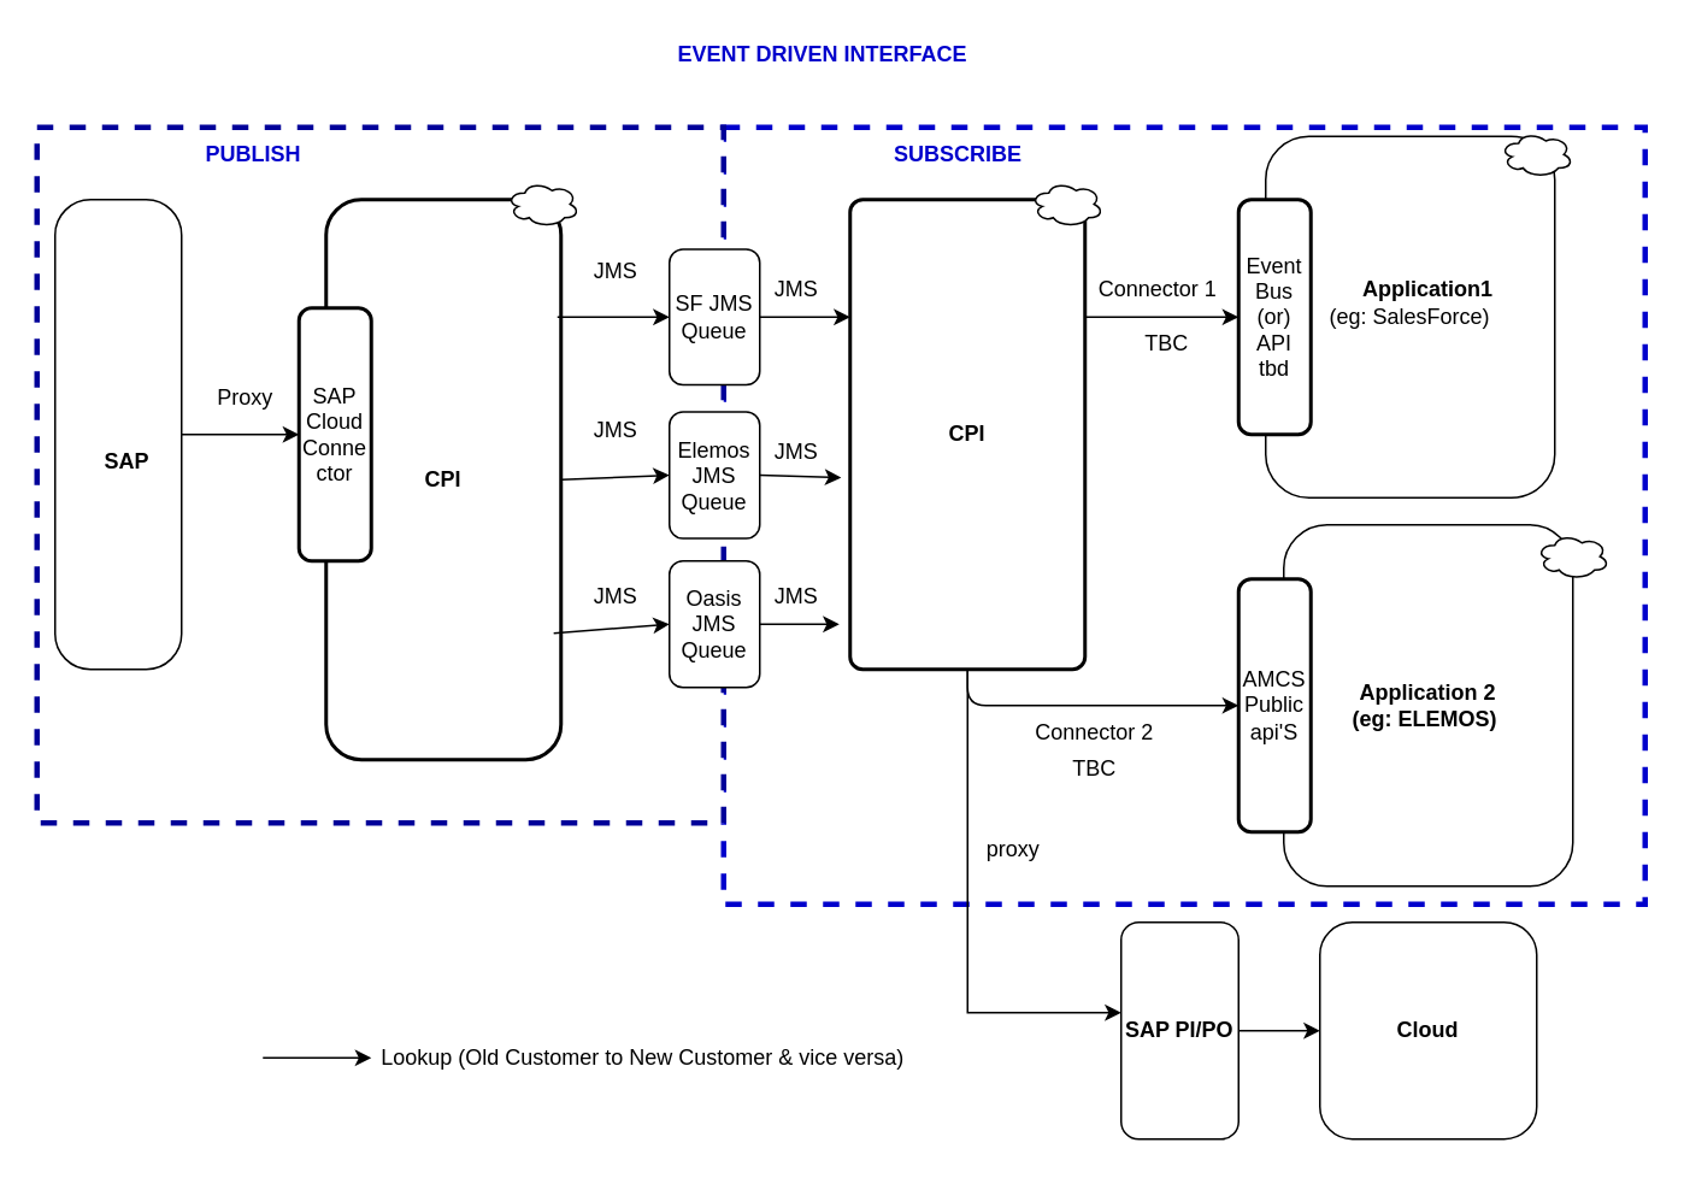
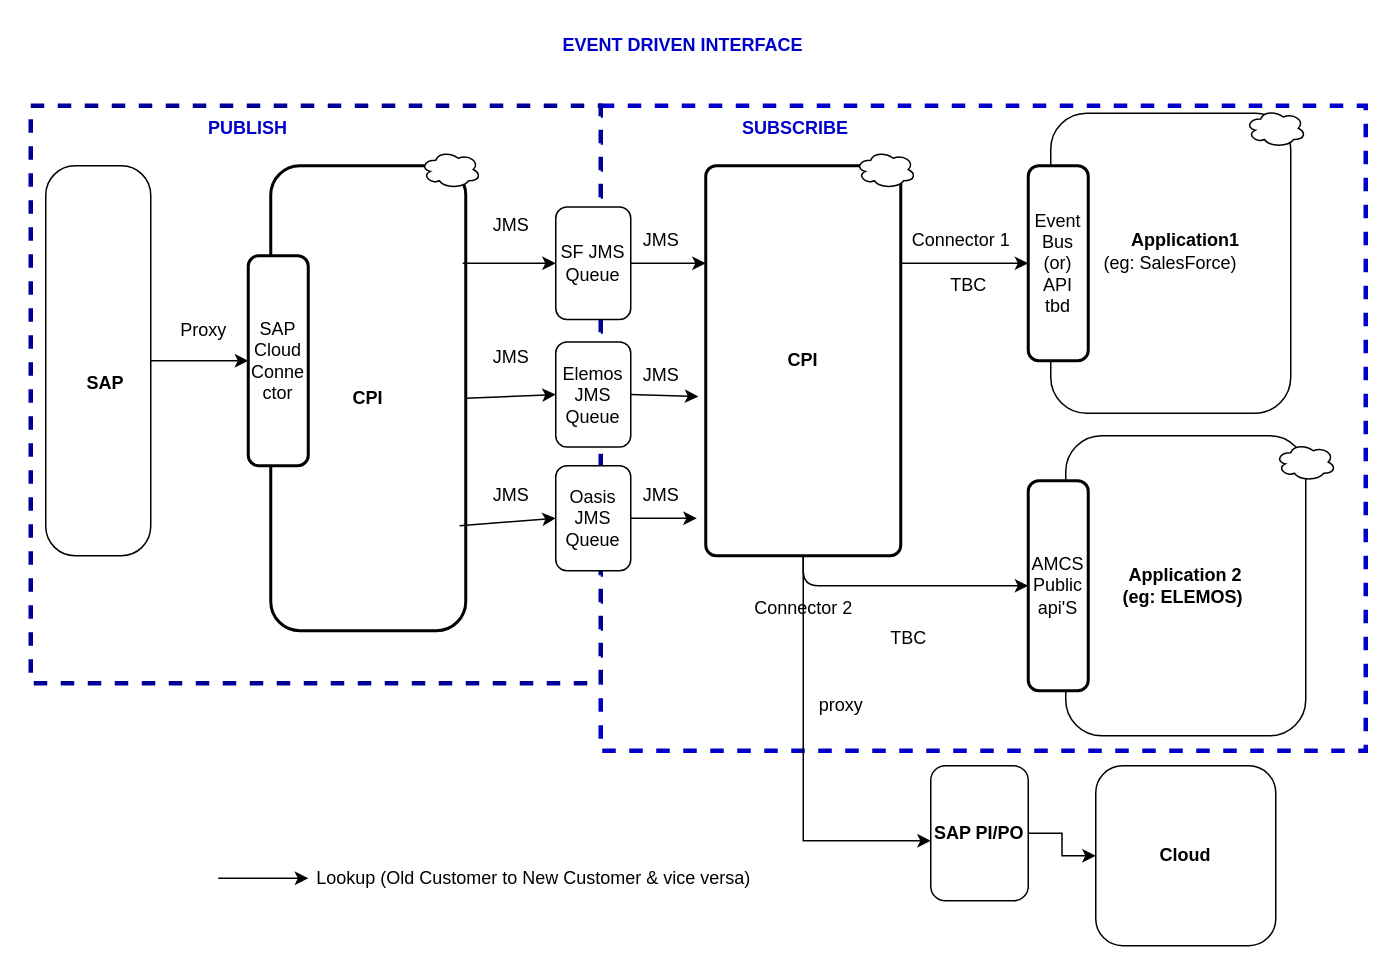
- <mxCell id="24" value="PUBLISH" style="text;html=1;strokeColor=none;fillColor=none;align=center;verticalAlign=middle;whiteSpace=wrap;rounded=0;dashed=1;fontColor=#0000CC;fontStyle=1" parent="2" vertex="1"><mxGeometry x="100" y="5" width="40" height="20" as="geometry" /></mxCell>
+ <mxCell id="24" value="PUBLISH" style="text;html=1;strokeColor=none;fillColor=none;align=center;verticalAlign=middle;whiteSpace=wrap;rounded=0;dashed=1;fontColor=#0000CC;fontStyle=1" parent="2" vertex="1"><mxGeometry x="125" y="5" width="40" height="20" as="geometry" /></mxCell>
- <mxCell id="21" value="Connector 2" style="text;html=1;align=center;verticalAlign=middle;resizable=0;points=[];autosize=1;" parent="2" vertex="1"><mxGeometry x="545" y="325" width="80" height="20" as="geometry" /></mxCell>
+ <mxCell id="21" value="Connector 2" style="text;html=1;align=center;verticalAlign=middle;resizable=0;points=[];autosize=1;" parent="2" vertex="1"><mxGeometry x="475" y="325" width="80" height="20" as="geometry" /></mxCell>
- <mxCell id="42" value="&lt;b&gt;SAP PI/PO&lt;/b&gt;" style="whiteSpace=wrap;html=1;rounded=1;" parent="2" vertex="1"><mxGeometry x="600" y="440" width="65" height="120" as="geometry" /></mxCell>
+ <mxCell id="42" value="&lt;b&gt;SAP PI/PO&lt;/b&gt;" style="whiteSpace=wrap;html=1;rounded=1;" parent="2" vertex="1"><mxGeometry x="600" y="440" width="65" height="90" as="geometry" /></mxCell>
